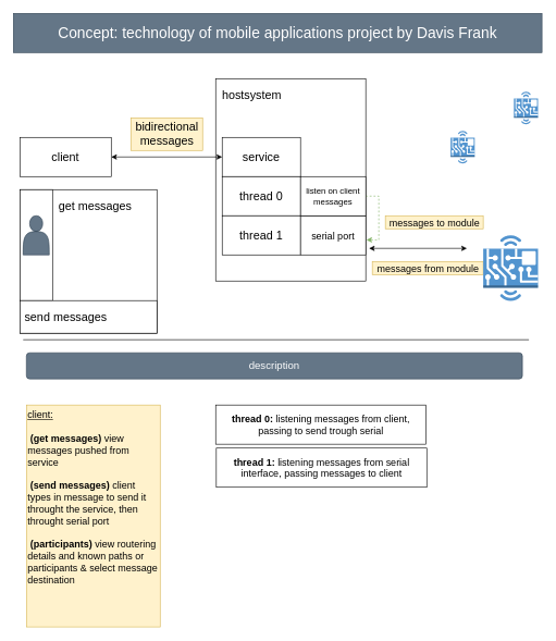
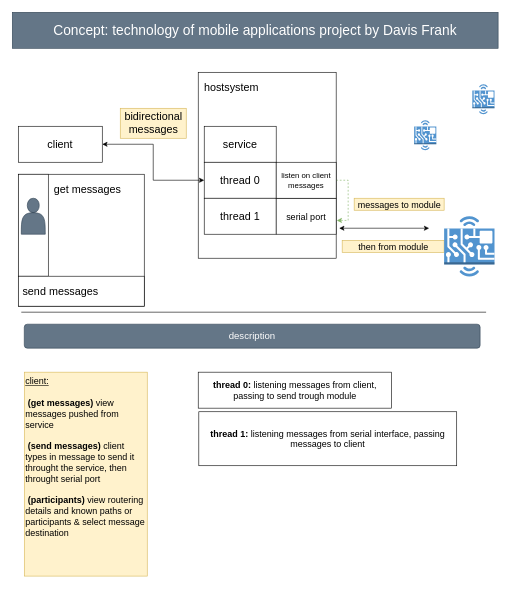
- <mxCell id="3" style="edgeStyle=orthogonalEdgeStyle;rounded=0;orthogonalLoop=1;jettySize=auto;html=1;exitX=1;exitY=0.5;exitDx=0;exitDy=0;fontSize=18;startArrow=classic;startFill=1;" parent="1" source="4" target="5" edge="1"><mxGeometry relative="1" as="geometry" /></mxCell>
+ <mxCell id="3" style="edgeStyle=orthogonalEdgeStyle;rounded=0;orthogonalLoop=1;jettySize=auto;html=1;exitX=1;exitY=0.5;exitDx=0;exitDy=0;fontSize=18;startArrow=classic;startFill=1;" parent="1" source="4" target="6" edge="1"><mxGeometry relative="1" as="geometry" /></mxCell>
- <mxCell id="18" value="messages from module" style="text;html=1;align=center;verticalAlign=middle;resizable=0;points=[];autosize=1;fontSize=15;fillColor=#fff2cc;strokeColor=#d6b656;" parent="1" vertex="1"><mxGeometry x="570" y="400.25" width="170" height="20" as="geometry" /></mxCell>
+ <mxCell id="18" value="then from module" style="text;html=1;align=center;verticalAlign=middle;resizable=0;points=[];autosize=1;fontSize=15;fillColor=#fff2cc;strokeColor=#d6b656;" parent="1" vertex="1"><mxGeometry x="570" y="400.25" width="170" height="20" as="geometry" /></mxCell>
- <mxCell id="21" value="&lt;b&gt;thread 0:&lt;/b&gt; listening messages from client, passing to send trough serial" style="rounded=0;whiteSpace=wrap;html=1;fontSize=15;" parent="1" vertex="1"><mxGeometry x="330" y="620" width="322.5" height="60" as="geometry" /></mxCell>
+ <mxCell id="21" value="&lt;b&gt;thread 0:&lt;/b&gt; listening messages from client, passing to send trough module" style="rounded=0;whiteSpace=wrap;html=1;fontSize=15;" parent="1" vertex="1"><mxGeometry x="330" y="620" width="322.5" height="60" as="geometry" /></mxCell>
- <mxCell id="22" value="&lt;b&gt;thread 1: &lt;/b&gt;listening messages from serial interface, passing messages to client" style="rounded=0;whiteSpace=wrap;html=1;fontSize=15;" parent="1" vertex="1"><mxGeometry x="331" y="686" width="322.5" height="60" as="geometry" /></mxCell>
+ <mxCell id="22" value="&lt;b&gt;thread 1: &lt;/b&gt;listening messages from serial interface, passing messages to client" style="rounded=0;whiteSpace=wrap;html=1;fontSize=15;" parent="1" vertex="1"><mxGeometry x="331" y="686" width="430" height="90" as="geometry" /></mxCell>
